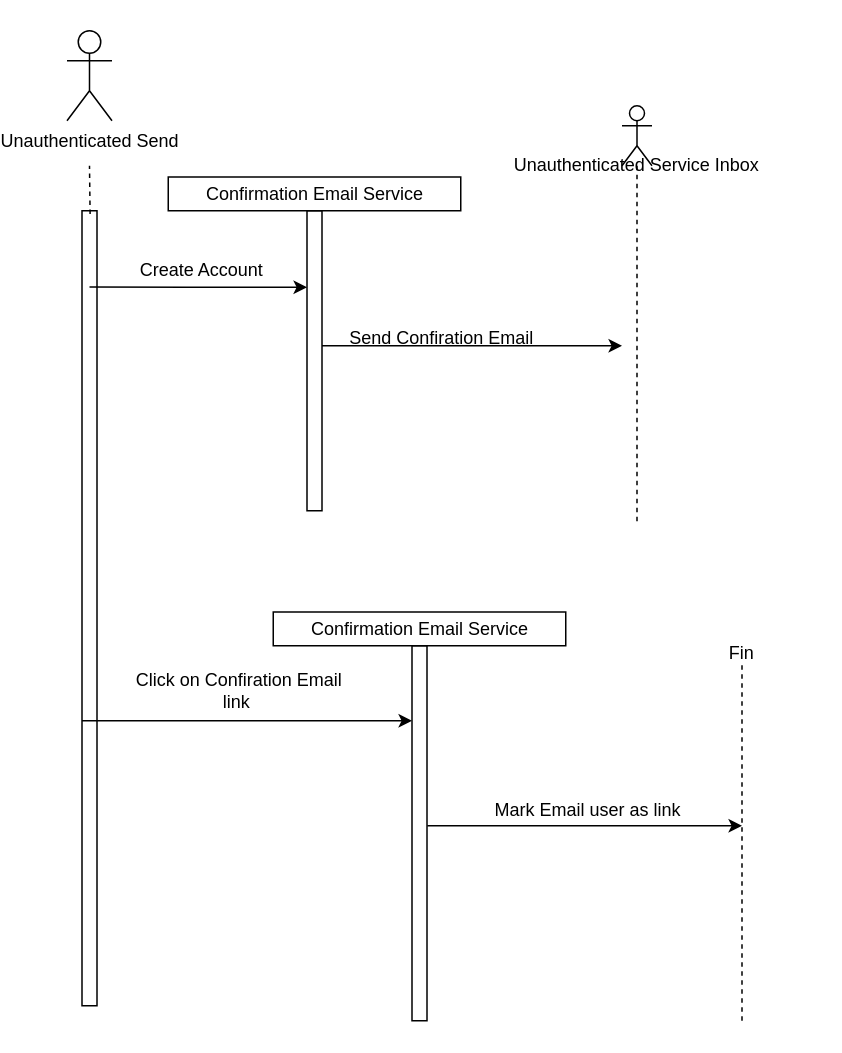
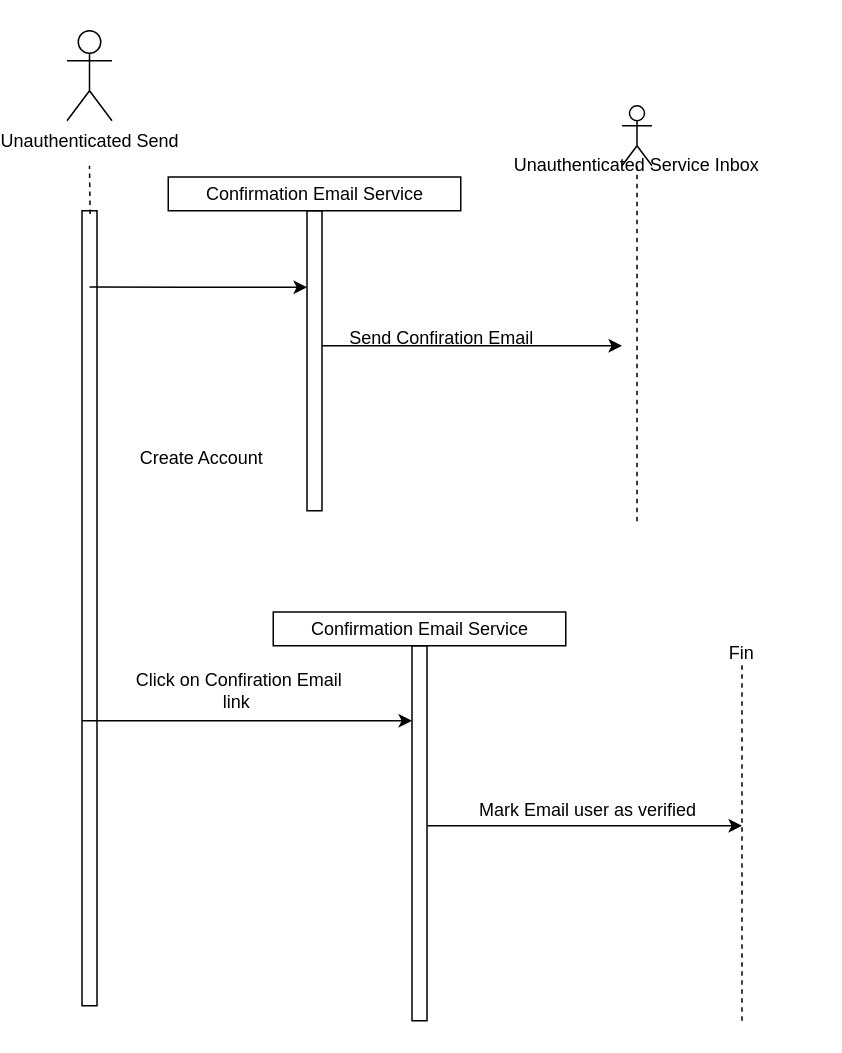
- <mxCell id="4" value="Create Account" style="text;html=1;strokeColor=none;fillColor=none;align=center;verticalAlign=middle;whiteSpace=wrap;rounded=0;" vertex="1" parent="1"><mxGeometry x="60" y="170" width="100" height="20" as="geometry" /></mxCell>
+ <mxCell id="4" value="Create Account" style="text;html=1;strokeColor=none;fillColor=none;align=center;verticalAlign=middle;whiteSpace=wrap;rounded=0;" vertex="1" parent="1"><mxGeometry x="60" y="295" width="100" height="20" as="geometry" /></mxCell>
- <mxCell id="20" value="Mark Email user as link" style="text;html=1;strokeColor=none;fillColor=none;align=center;verticalAlign=middle;whiteSpace=wrap;rounded=0;" vertex="1" parent="1"><mxGeometry x="285" y="530" width="165" height="20" as="geometry" /></mxCell>
+ <mxCell id="20" value="Mark Email user as verified" style="text;html=1;strokeColor=none;fillColor=none;align=center;verticalAlign=middle;whiteSpace=wrap;rounded=0;" vertex="1" parent="1"><mxGeometry x="285" y="530" width="165" height="20" as="geometry" /></mxCell>
